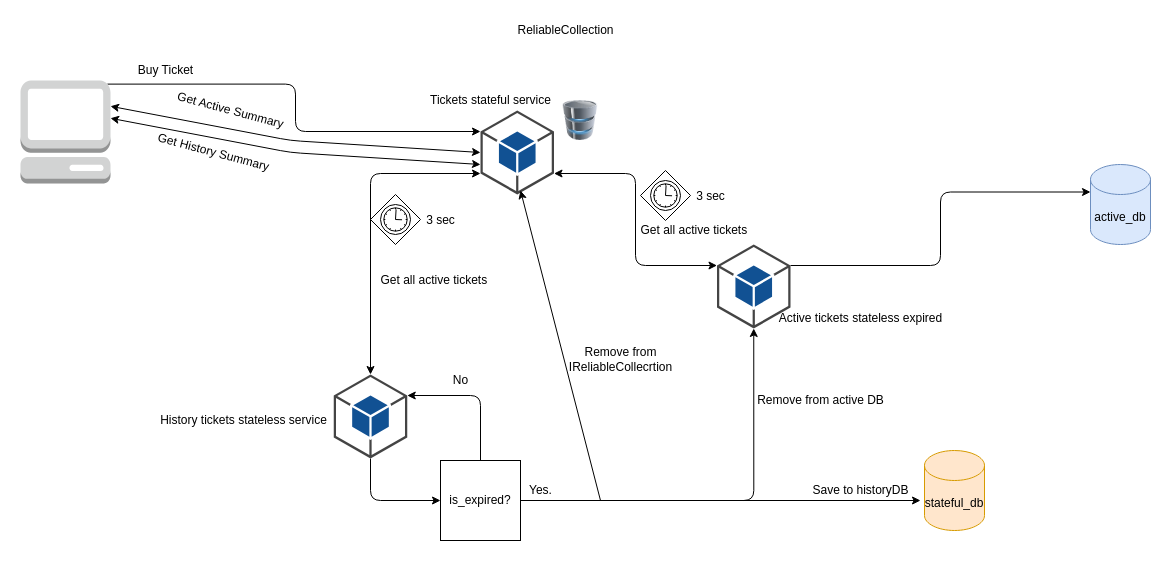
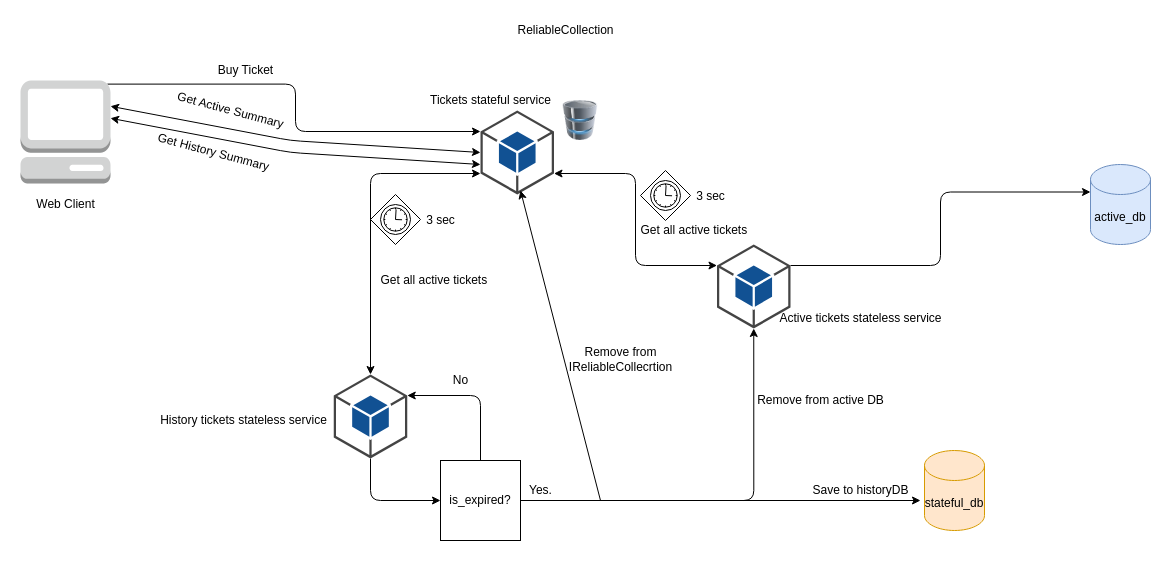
- <mxCell id="35" value="Buy Ticket" style="text;html=1;align=center;verticalAlign=middle;resizable=0;points=[];autosize=1;strokeColor=none;fillColor=none;" vertex="1" parent="1"><mxGeometry x="130" y="60" width="70" height="20" as="geometry" /></mxCell>
+ <mxCell id="35" value="Buy Ticket" style="text;html=1;align=center;verticalAlign=middle;resizable=0;points=[];autosize=1;strokeColor=none;fillColor=none;" vertex="1" parent="1"><mxGeometry x="210" y="60" width="70" height="20" as="geometry" /></mxCell>
+ <mxCell id="34" value="Web Client&lt;br&gt;" style="text;html=1;align=center;verticalAlign=middle;resizable=0;points=[];autosize=1;strokeColor=none;fillColor=none;" vertex="1" parent="1"><mxGeometry x="30" y="194" width="70" height="20" as="geometry" /></mxCell>
- <mxCell id="8" value="Active tickets stateless expired" style="text;html=1;align=center;verticalAlign=middle;resizable=0;points=[];autosize=1;strokeColor=none;fillColor=none;" vertex="1" parent="1"><mxGeometry x="770" y="308" width="180" height="20" as="geometry" /></mxCell>
+ <mxCell id="8" value="Active tickets stateless service" style="text;html=1;align=center;verticalAlign=middle;resizable=0;points=[];autosize=1;strokeColor=none;fillColor=none;" vertex="1" parent="1"><mxGeometry x="770" y="308" width="180" height="20" as="geometry" /></mxCell>
